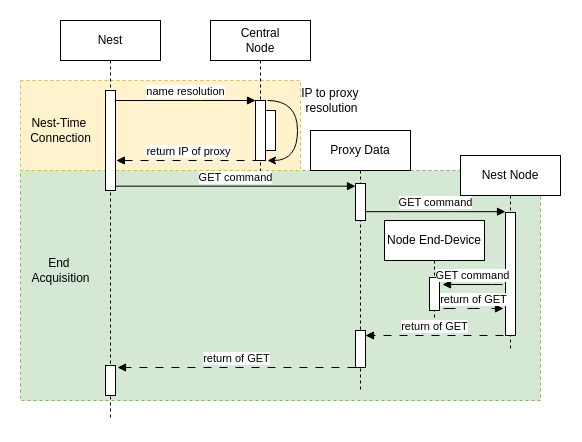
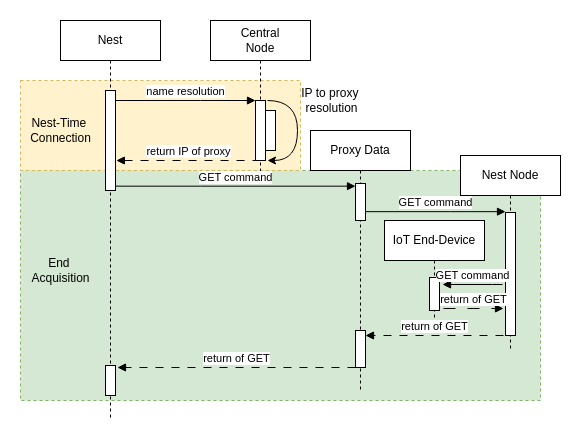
- <mxCell id="20" value="Node End-Device" style="shape=umlLifeline;perimeter=lifelinePerimeter;whiteSpace=wrap;html=1;container=0;dropTarget=0;collapsible=0;recursiveResize=0;outlineConnect=0;portConstraint=eastwest;newEdgeStyle={&quot;edgeStyle&quot;:&quot;elbowEdgeStyle&quot;,&quot;elbow&quot;:&quot;vertical&quot;,&quot;curved&quot;:0,&quot;rounded&quot;:0};" vertex="1" parent="1"><mxGeometry x="384" y="220" width="100" height="100" as="geometry" /></mxCell>
+ <mxCell id="20" value="IoT End-Device" style="shape=umlLifeline;perimeter=lifelinePerimeter;whiteSpace=wrap;html=1;container=0;dropTarget=0;collapsible=0;recursiveResize=0;outlineConnect=0;portConstraint=eastwest;newEdgeStyle={&quot;edgeStyle&quot;:&quot;elbowEdgeStyle&quot;,&quot;elbow&quot;:&quot;vertical&quot;,&quot;curved&quot;:0,&quot;rounded&quot;:0};" vertex="1" parent="1"><mxGeometry x="384" y="220" width="100" height="100" as="geometry" /></mxCell>
